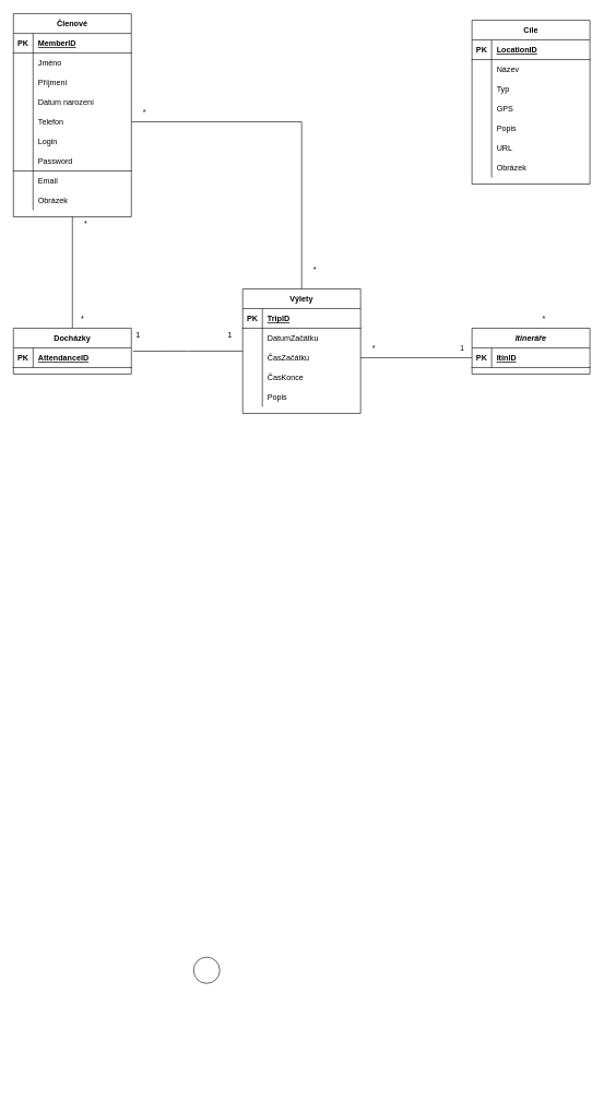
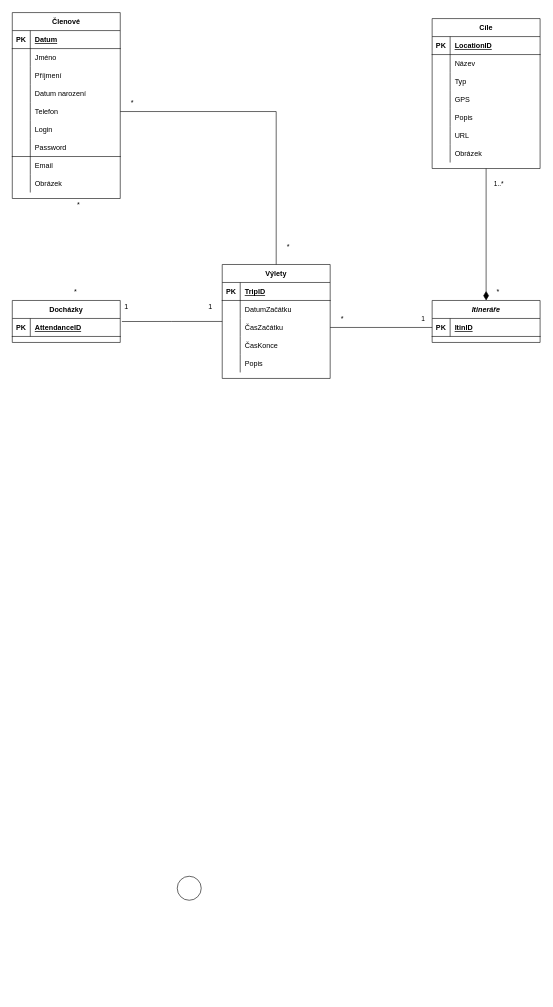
- <mxCell id="6" value="MemberID" style="shape=partialRectangle;connectable=0;fillColor=none;top=0;left=0;bottom=0;right=0;align=left;spacingLeft=6;fontStyle=5;overflow=hidden;" vertex="1" parent="4"><mxGeometry x="30" width="150" height="30" as="geometry"><mxRectangle width="150" height="30" as="alternateBounds" /></mxGeometry></mxCell>
+ <mxCell id="6" value="Datum" style="shape=partialRectangle;connectable=0;fillColor=none;top=0;left=0;bottom=0;right=0;align=left;spacingLeft=6;fontStyle=5;overflow=hidden;" vertex="1" parent="4"><mxGeometry x="30" width="150" height="30" as="geometry"><mxRectangle width="150" height="30" as="alternateBounds" /></mxGeometry></mxCell>
- <mxCell id="2" style="edgeStyle=orthogonalEdgeStyle;rounded=0;orthogonalLoop=1;jettySize=auto;html=1;entryX=0.5;entryY=0;entryDx=0;entryDy=0;endArrow=none;endFill=0;" edge="1" parent="1" source="3" target="76"><mxGeometry relative="1" as="geometry" /></mxCell>
+ <mxCell id="70" style="edgeStyle=orthogonalEdgeStyle;rounded=0;orthogonalLoop=1;jettySize=auto;html=1;entryX=0.5;entryY=1;entryDx=0;entryDy=0;endArrow=none;endFill=0;startArrow=diamondThin;startFill=1;startSize=13;" edge="1" parent="1" source="72" target="31"><mxGeometry relative="1" as="geometry" /></mxCell>
+ <mxCell id="71" value="1..*" style="edgeLabel;html=1;align=center;verticalAlign=middle;resizable=0;points=[];" vertex="1" connectable="0" parent="70"><mxGeometry x="0.808" y="4" relative="1" as="geometry"><mxPoint x="24" y="3" as="offset" /></mxGeometry></mxCell>
